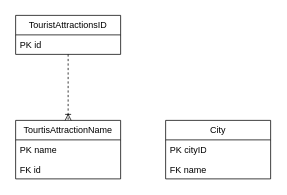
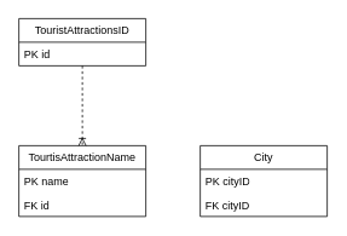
- <mxCell id="9" value="FK name" style="text;strokeColor=none;fillColor=none;align=left;verticalAlign=top;spacingLeft=4;spacingRight=4;overflow=hidden;rotatable=0;points=[[0,0.5],[1,0.5]];portConstraint=eastwest;whiteSpace=wrap;html=1;" vertex="1" parent="7"><mxGeometry y="52" width="140" height="26" as="geometry" /></mxCell>
+ <mxCell id="9" value="FK cityID" style="text;strokeColor=none;fillColor=none;align=left;verticalAlign=top;spacingLeft=4;spacingRight=4;overflow=hidden;rotatable=0;points=[[0,0.5],[1,0.5]];portConstraint=eastwest;whiteSpace=wrap;html=1;" vertex="1" parent="7"><mxGeometry y="52" width="140" height="26" as="geometry" /></mxCell>
